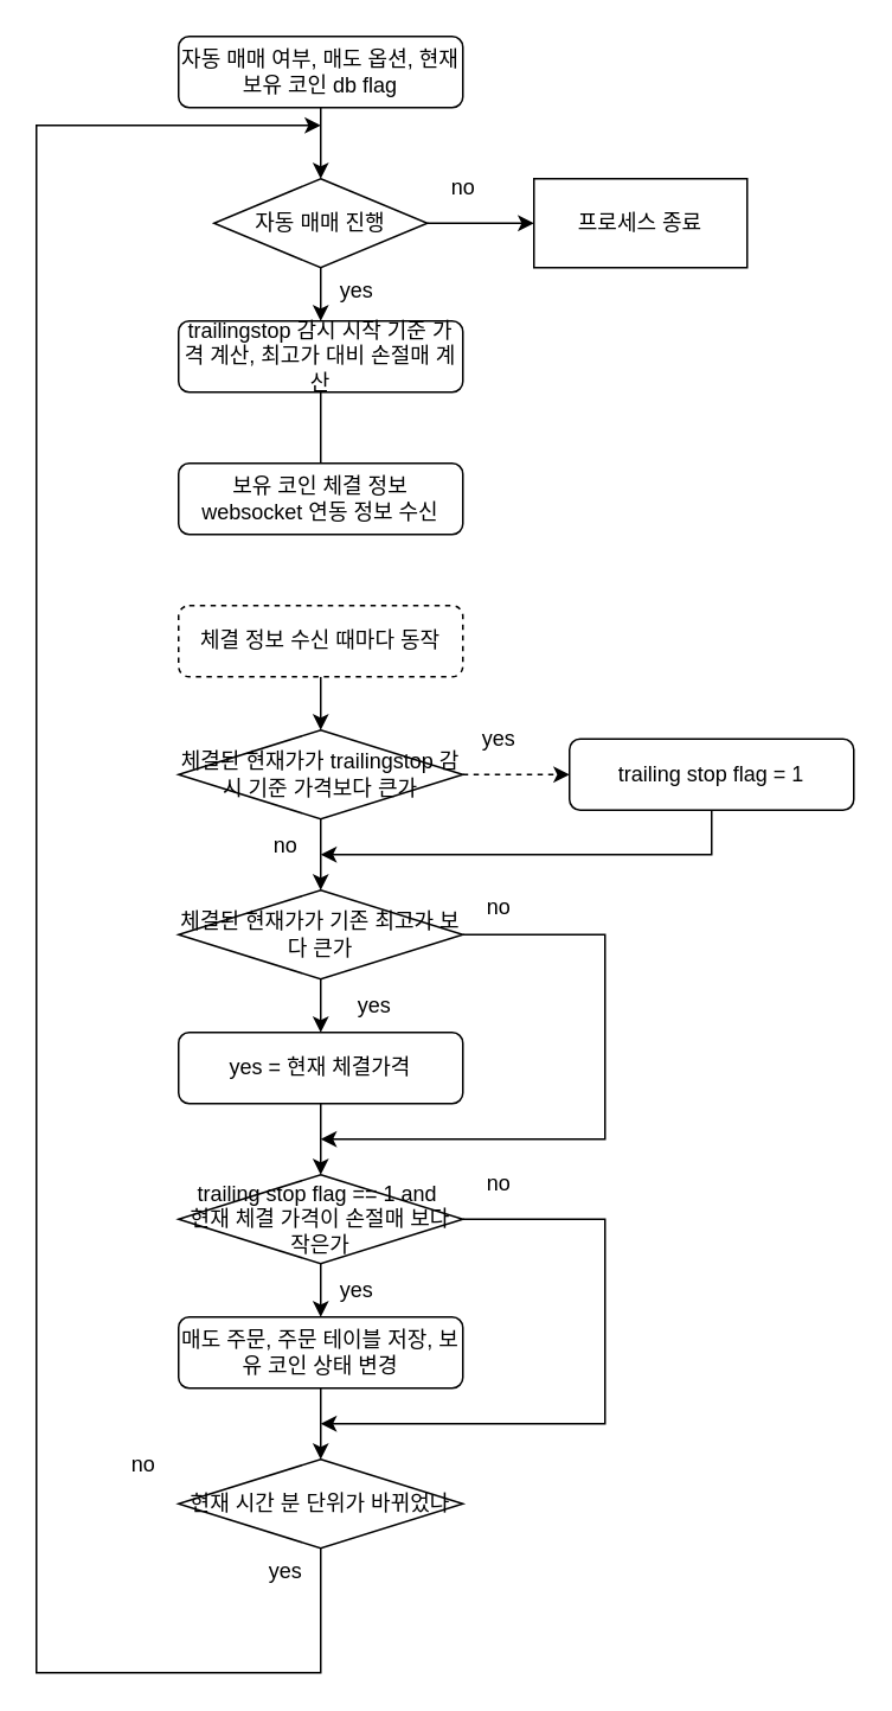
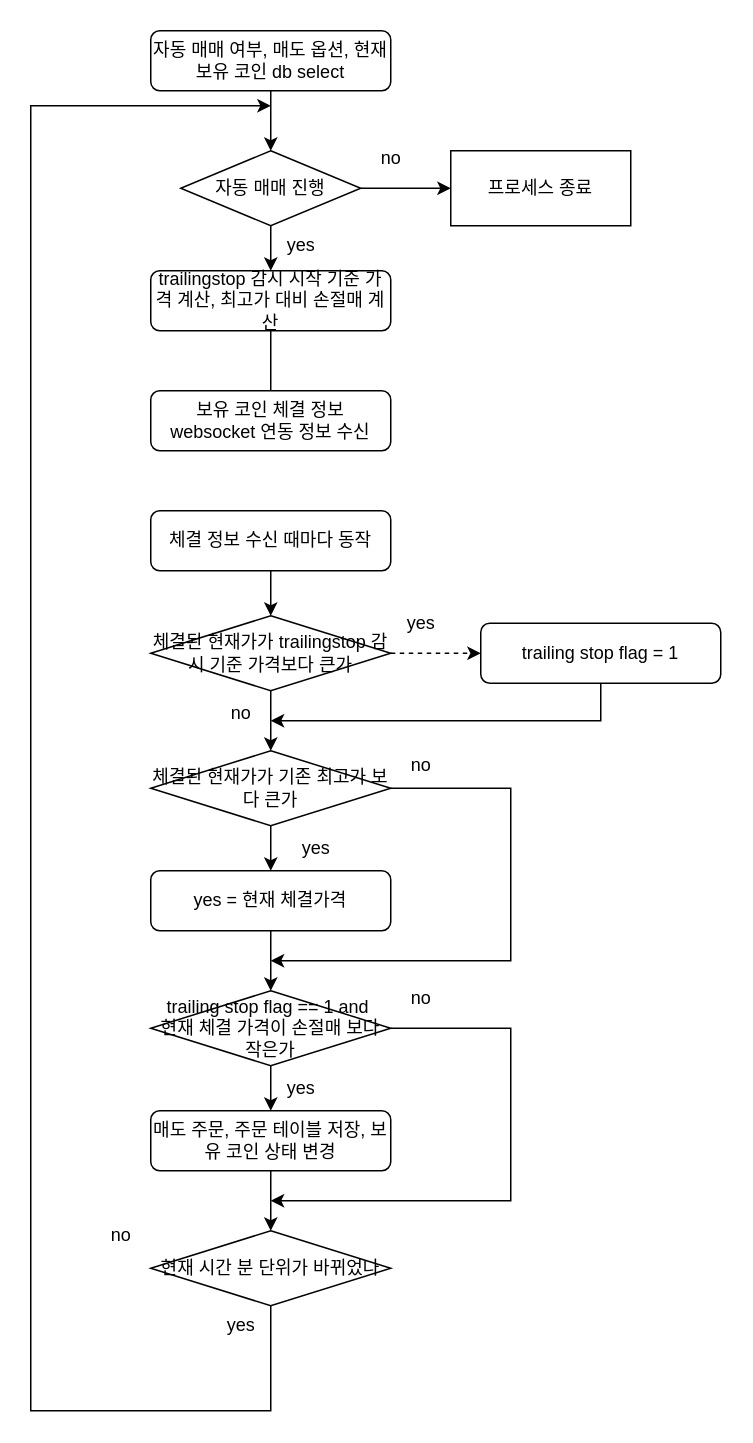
- <mxCell id="3" value="자동 매매 여부, 매도 옵션, 현재 보유 코인 db flag" style="rounded=1;whiteSpace=wrap;html=1;" vertex="1" parent="1"><mxGeometry x="100" y="20" width="160" height="40" as="geometry" /></mxCell>
+ <mxCell id="3" value="자동 매매 여부, 매도 옵션, 현재 보유 코인 db select" style="rounded=1;whiteSpace=wrap;html=1;" vertex="1" parent="1"><mxGeometry x="100" y="20" width="160" height="40" as="geometry" /></mxCell>
- <mxCell id="11" value="체결 정보 수신 때마다 동작" style="rounded=1;whiteSpace=wrap;html=1;dashed=1;" vertex="1" parent="1"><mxGeometry x="100" y="340" width="160" height="40" as="geometry" /></mxCell>
+ <mxCell id="11" value="체결 정보 수신 때마다 동작" style="rounded=1;whiteSpace=wrap;html=1;" vertex="1" parent="1"><mxGeometry x="100" y="340" width="160" height="40" as="geometry" /></mxCell>
